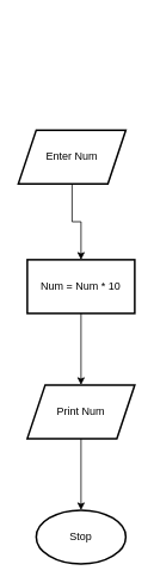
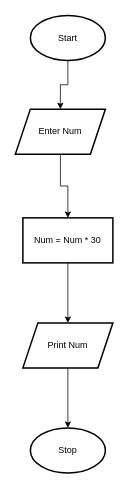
+ <mxCell id="3" value="Start" style="strokeWidth=2;html=1;shape=mxgraph.flowchart.start_1;whiteSpace=wrap;" vertex="1" parent="1"><mxGeometry x="40" y="20" width="100" height="60" as="geometry" /></mxCell>
+ <mxCell id="2" value="" style="edgeStyle=orthogonalEdgeStyle;rounded=0;orthogonalLoop=1;jettySize=auto;html=1;" edge="1" parent="1" source="3" target="6"><mxGeometry relative="1" as="geometry" /></mxCell>
- <mxCell id="8" value="Num = Num * 10" style="whiteSpace=wrap;html=1;strokeWidth=2;" vertex="1" parent="1"><mxGeometry x="30" y="290" width="120" height="60" as="geometry" /></mxCell>
+ <mxCell id="8" value="Num = Num * 30" style="whiteSpace=wrap;html=1;strokeWidth=2;" vertex="1" parent="1"><mxGeometry x="30" y="290" width="120" height="60" as="geometry" /></mxCell>
